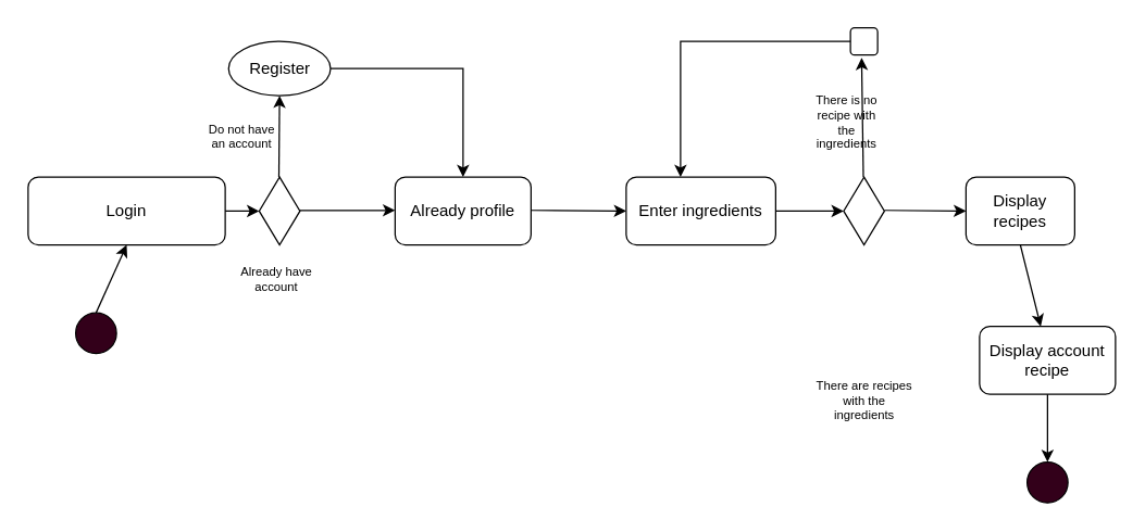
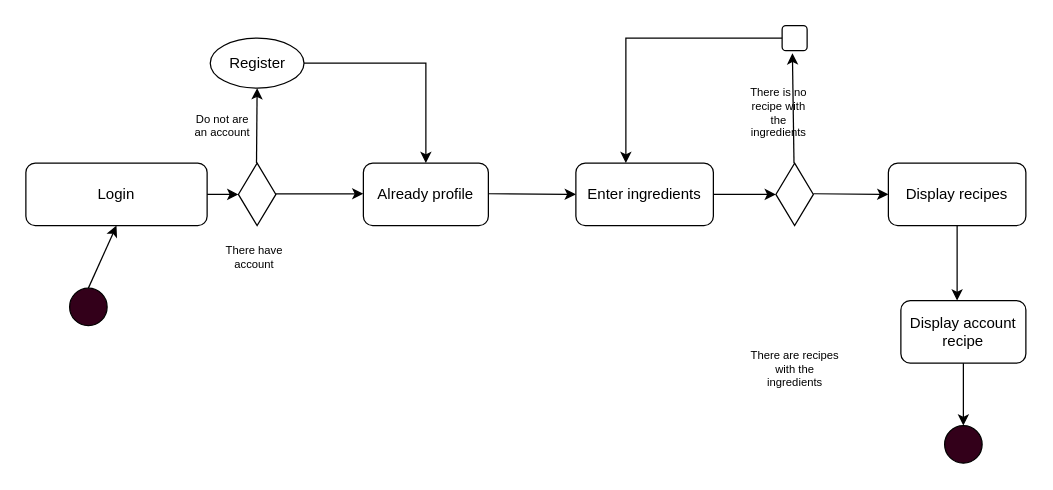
- <mxCell id="8" value="Do not have an account" style="text;html=1;strokeColor=none;fillColor=none;align=center;verticalAlign=middle;whiteSpace=wrap;rounded=0;fontSize=9;" vertex="1" parent="1"><mxGeometry x="150" y="80" width="55" height="40" as="geometry" /></mxCell>
+ <mxCell id="8" value="Do not are an account" style="text;html=1;strokeColor=none;fillColor=none;align=center;verticalAlign=middle;whiteSpace=wrap;rounded=0;fontSize=9;" vertex="1" parent="1"><mxGeometry x="150" y="80" width="55" height="40" as="geometry" /></mxCell>
- <mxCell id="15" value="Display recipes" style="rounded=1;whiteSpace=wrap;html=1;fillColor=none;" vertex="1" parent="1"><mxGeometry x="710" y="130" width="80" height="50" as="geometry" /></mxCell>
+ <mxCell id="15" value="Display recipes" style="rounded=1;whiteSpace=wrap;html=1;fillColor=none;" vertex="1" parent="1"><mxGeometry x="710" y="130" width="110" height="50" as="geometry" /></mxCell>
- <mxCell id="12" value="Already have account" style="text;html=1;strokeColor=none;fillColor=none;align=center;verticalAlign=middle;whiteSpace=wrap;rounded=0;fontSize=9;" vertex="1" parent="1"><mxGeometry x="172.5" y="190" width="60" height="30" as="geometry" /></mxCell>
+ <mxCell id="12" value="There have account" style="text;html=1;strokeColor=none;fillColor=none;align=center;verticalAlign=middle;whiteSpace=wrap;rounded=0;fontSize=9;" vertex="1" parent="1"><mxGeometry x="172.5" y="190" width="60" height="30" as="geometry" /></mxCell>
